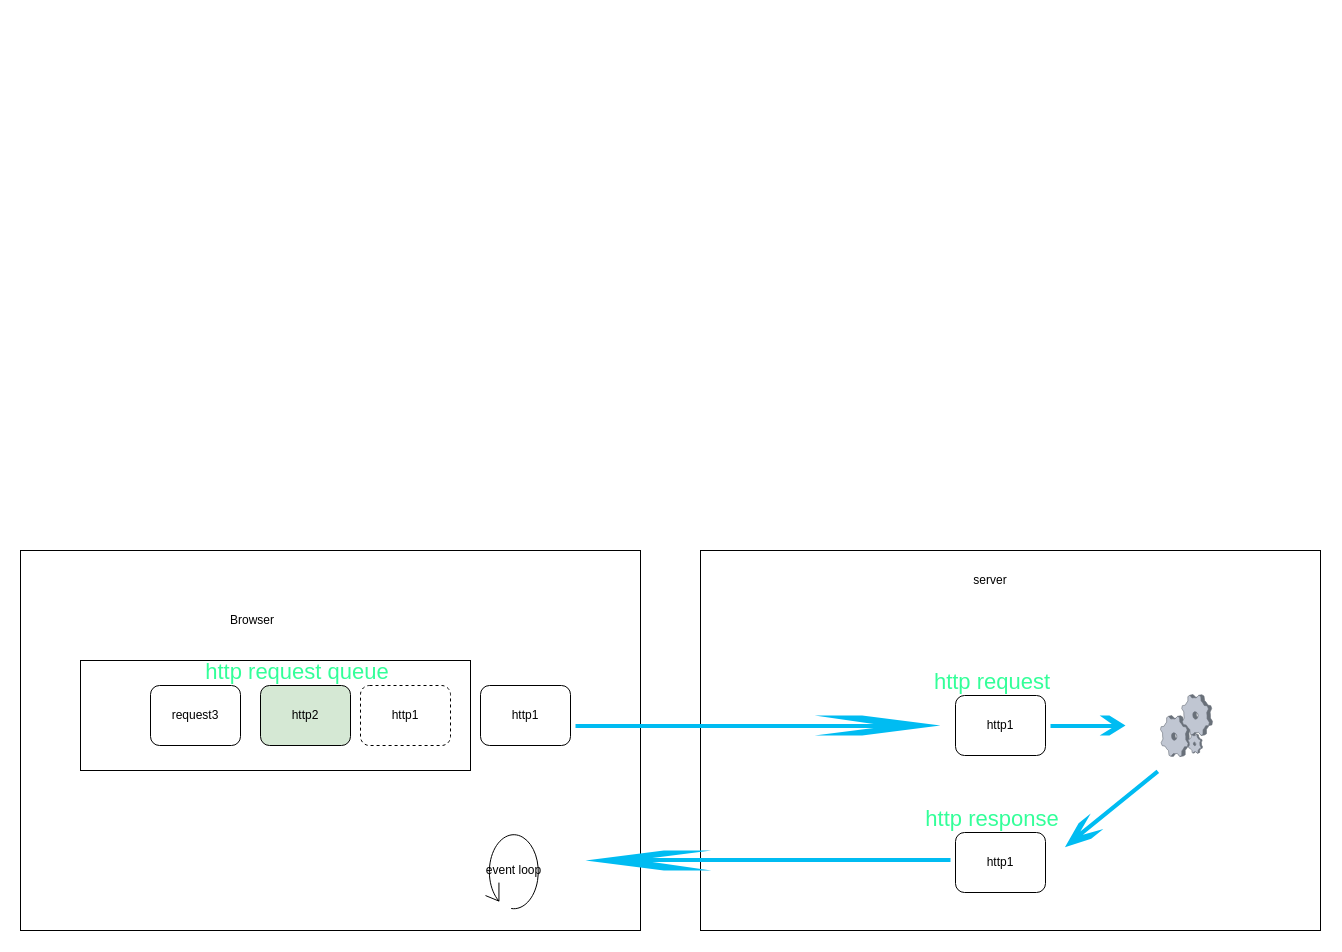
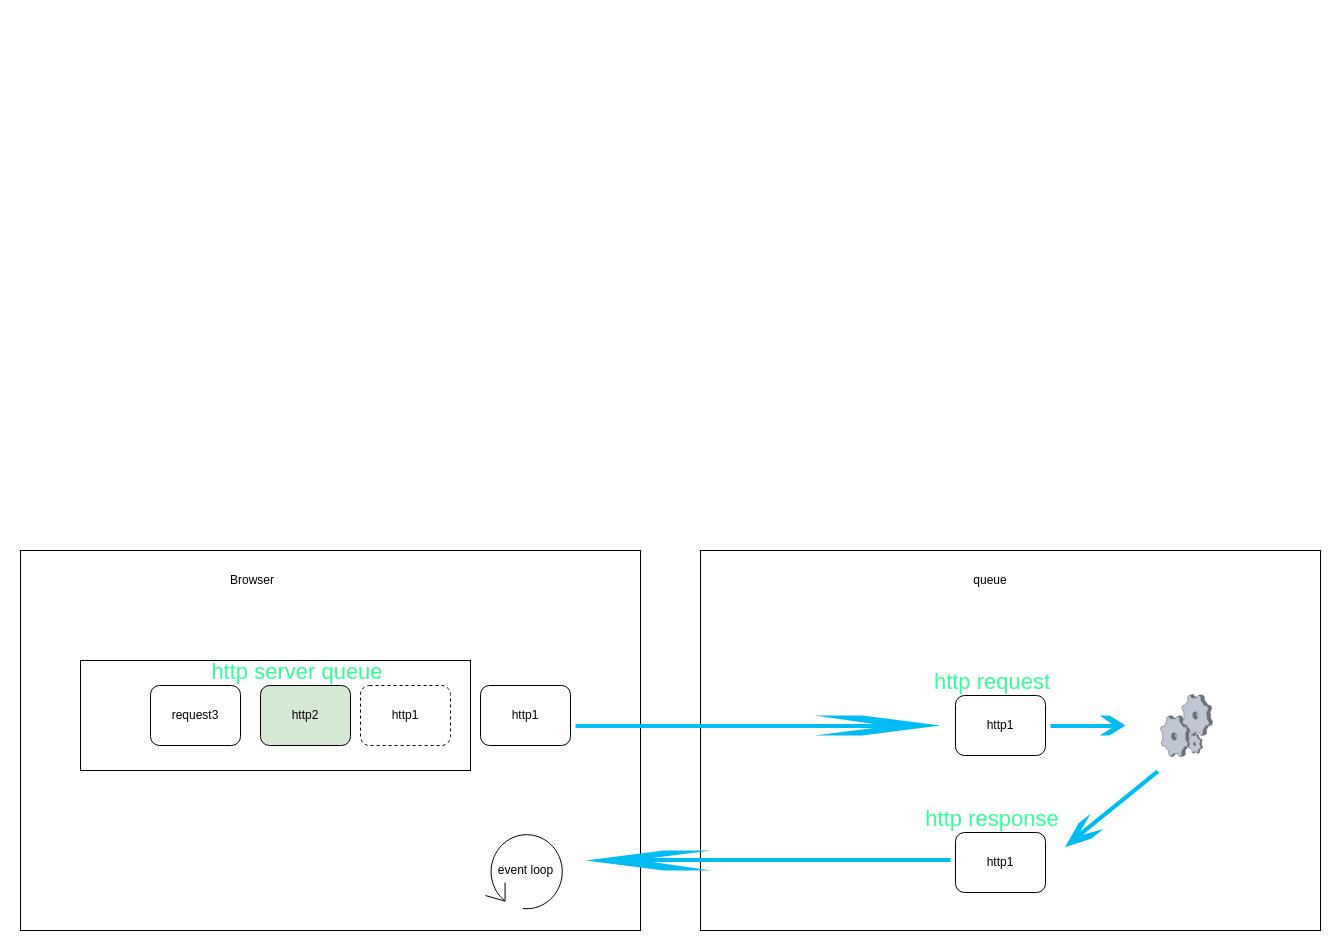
- <mxCell id="16" value="server" style="text;html=1;strokeColor=none;fillColor=none;align=center;verticalAlign=middle;whiteSpace=wrap;rounded=0;" vertex="1" parent="1"><mxGeometry x="970" y="570" width="40" height="20" as="geometry" /></mxCell>
+ <mxCell id="16" value="queue" style="text;html=1;strokeColor=none;fillColor=none;align=center;verticalAlign=middle;whiteSpace=wrap;rounded=0;" vertex="1" parent="1"><mxGeometry x="970" y="570" width="40" height="20" as="geometry" /></mxCell>
- <mxCell id="13" value="Browser" style="text;html=1;strokeColor=none;fillColor=none;align=center;verticalAlign=middle;whiteSpace=wrap;rounded=0;" vertex="1" parent="1"><mxGeometry x="231.5" y="610" width="40" height="20" as="geometry" /></mxCell>
+ <mxCell id="13" value="Browser" style="text;html=1;strokeColor=none;fillColor=none;align=center;verticalAlign=middle;whiteSpace=wrap;rounded=0;" vertex="1" parent="1"><mxGeometry x="231.5" y="570" width="40" height="20" as="geometry" /></mxCell>
- <mxCell id="9" value="&lt;font color=&quot;#33ff99&quot; style=&quot;font-size: 22px&quot;&gt;http request queue&lt;/font&gt;" style="text;html=1;strokeColor=none;fillColor=none;align=center;verticalAlign=middle;whiteSpace=wrap;rounded=0;" vertex="1" parent="1"><mxGeometry x="183" y="643" width="228" height="57" as="geometry" /></mxCell>
+ <mxCell id="9" value="&lt;font color=&quot;#33ff99&quot; style=&quot;font-size: 22px&quot;&gt;http server queue&lt;/font&gt;" style="text;html=1;strokeColor=none;fillColor=none;align=center;verticalAlign=middle;whiteSpace=wrap;rounded=0;" vertex="1" parent="1"><mxGeometry x="183" y="643" width="228" height="57" as="geometry" /></mxCell>
- <mxCell id="15" value="event loop" style="shape=mxgraph.bpmn.loop;html=1;outlineConnect=0;" vertex="1" parent="1"><mxGeometry x="485" y="830" width="55" height="80" as="geometry" /></mxCell>
+ <mxCell id="15" value="event loop" style="shape=mxgraph.bpmn.loop;html=1;outlineConnect=0;" vertex="1" parent="1"><mxGeometry x="485" y="830" width="80" height="80" as="geometry" /></mxCell>
